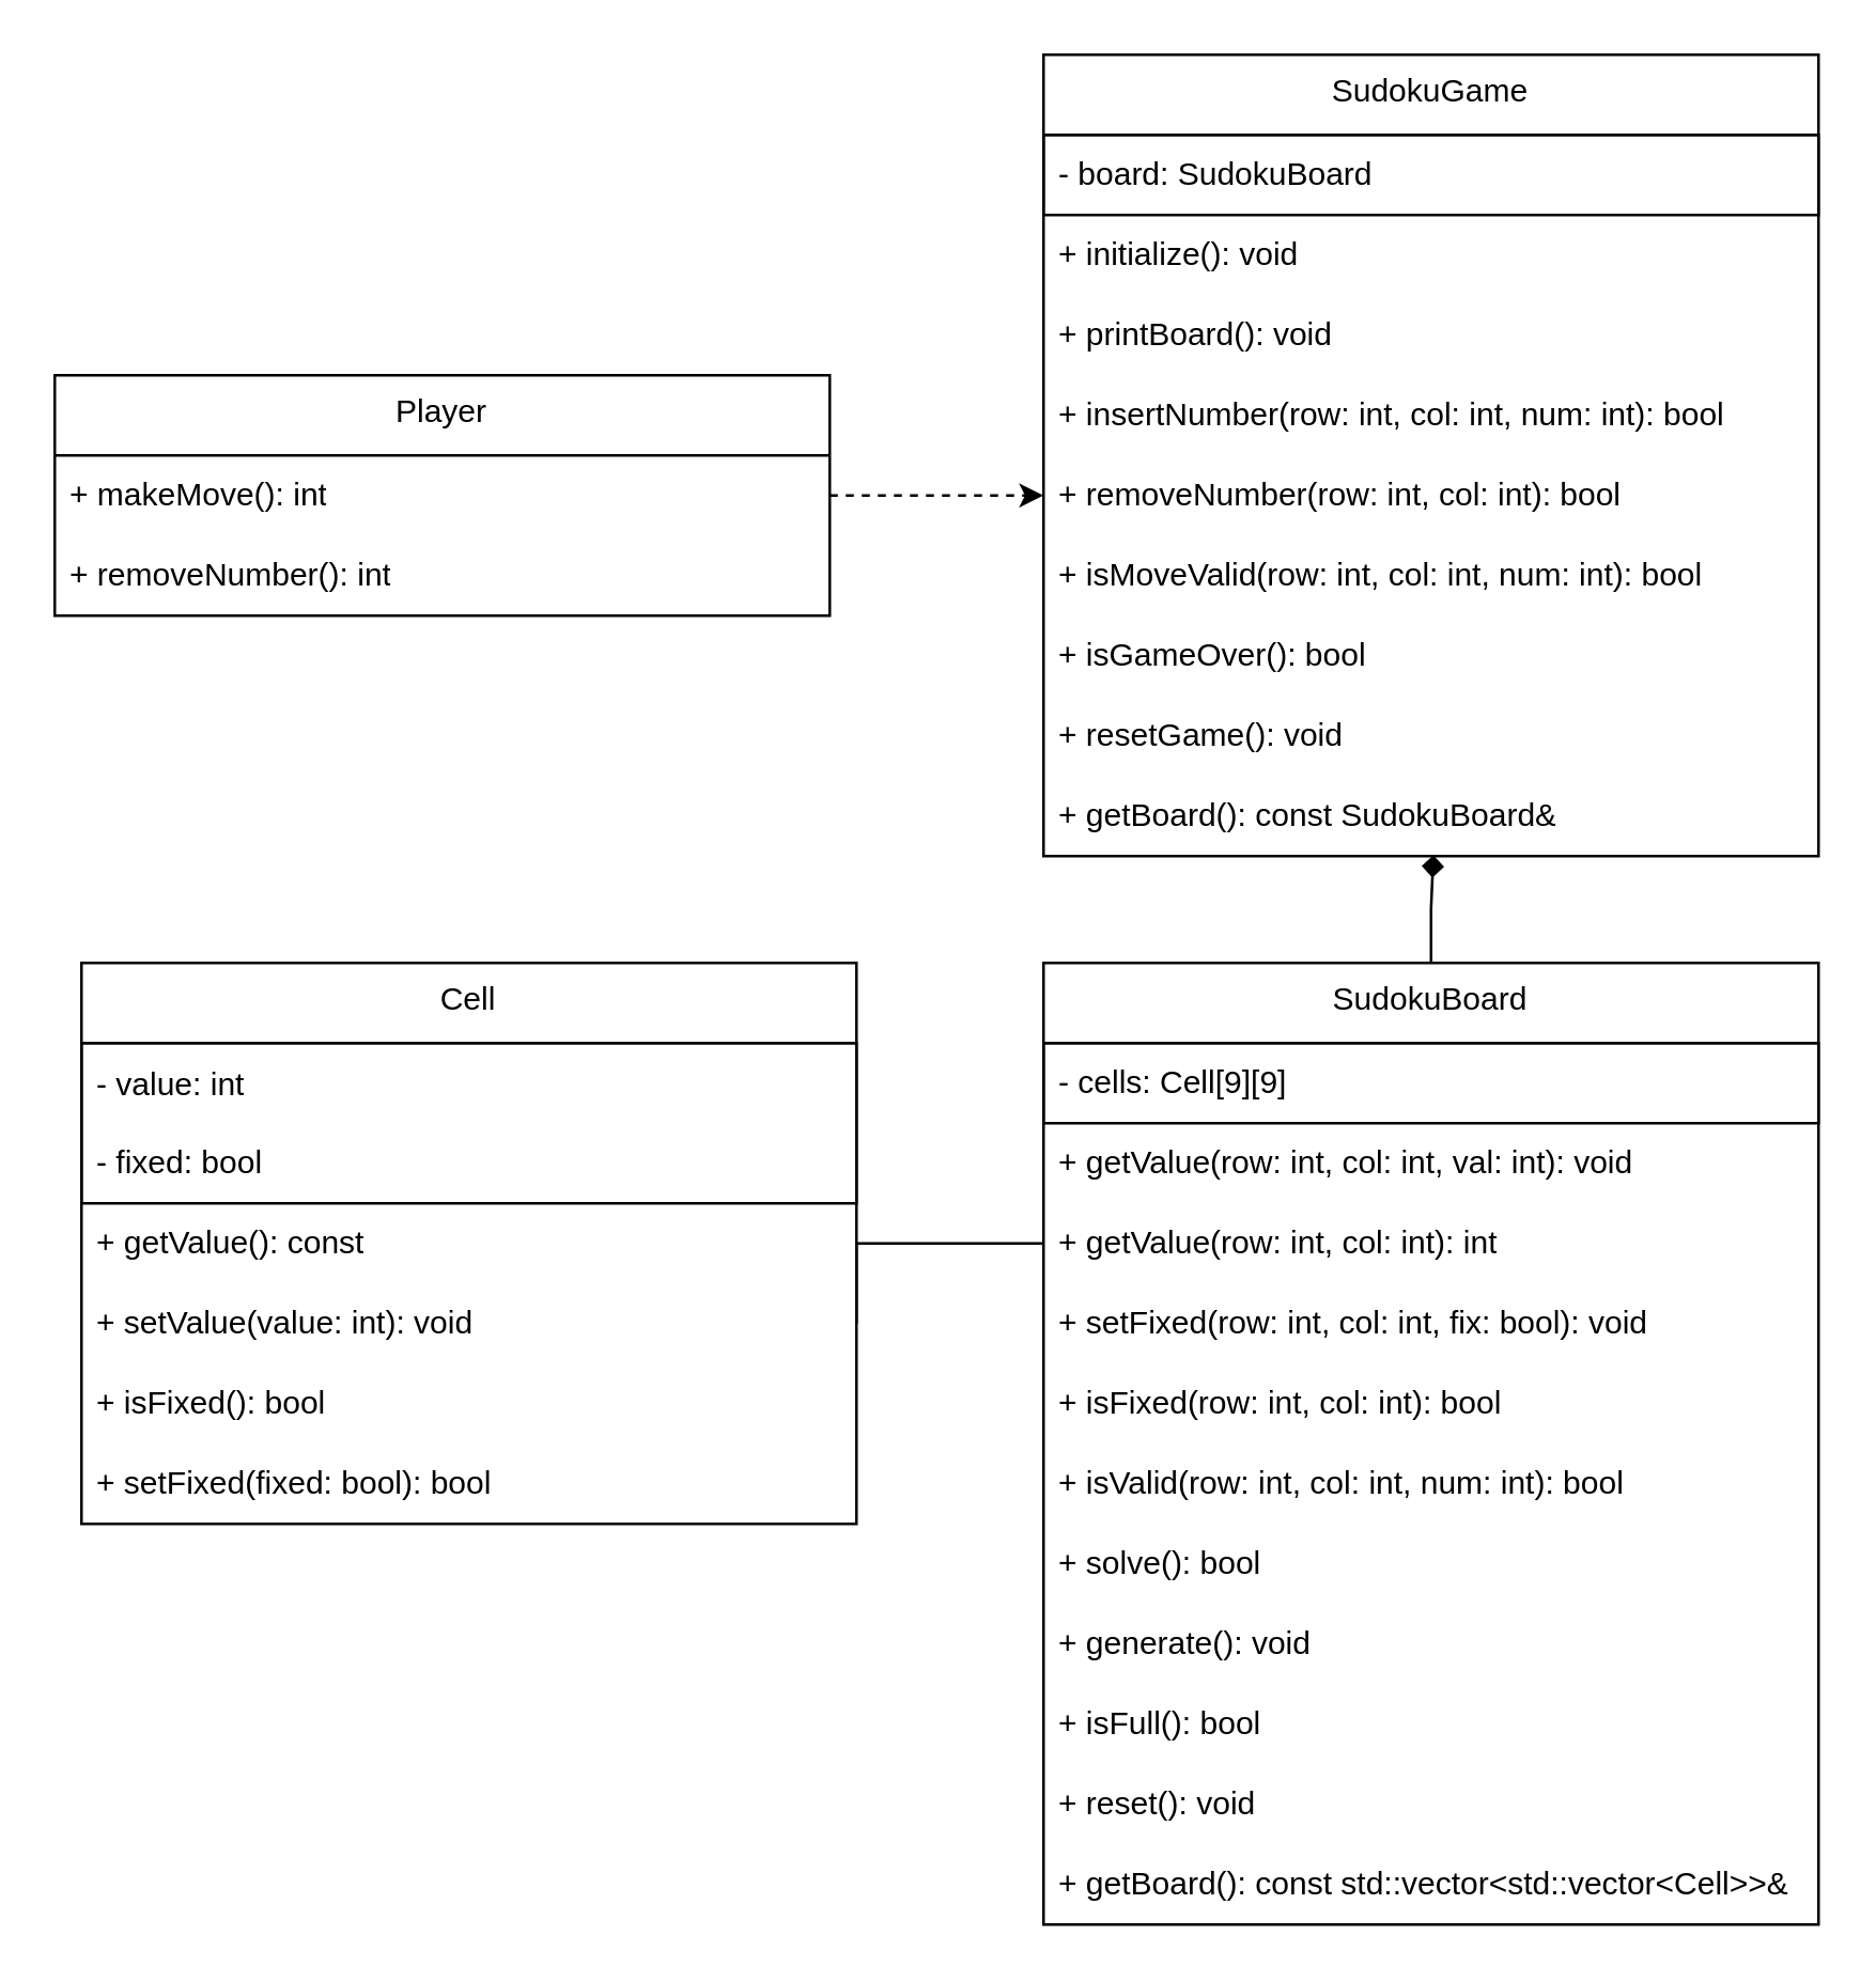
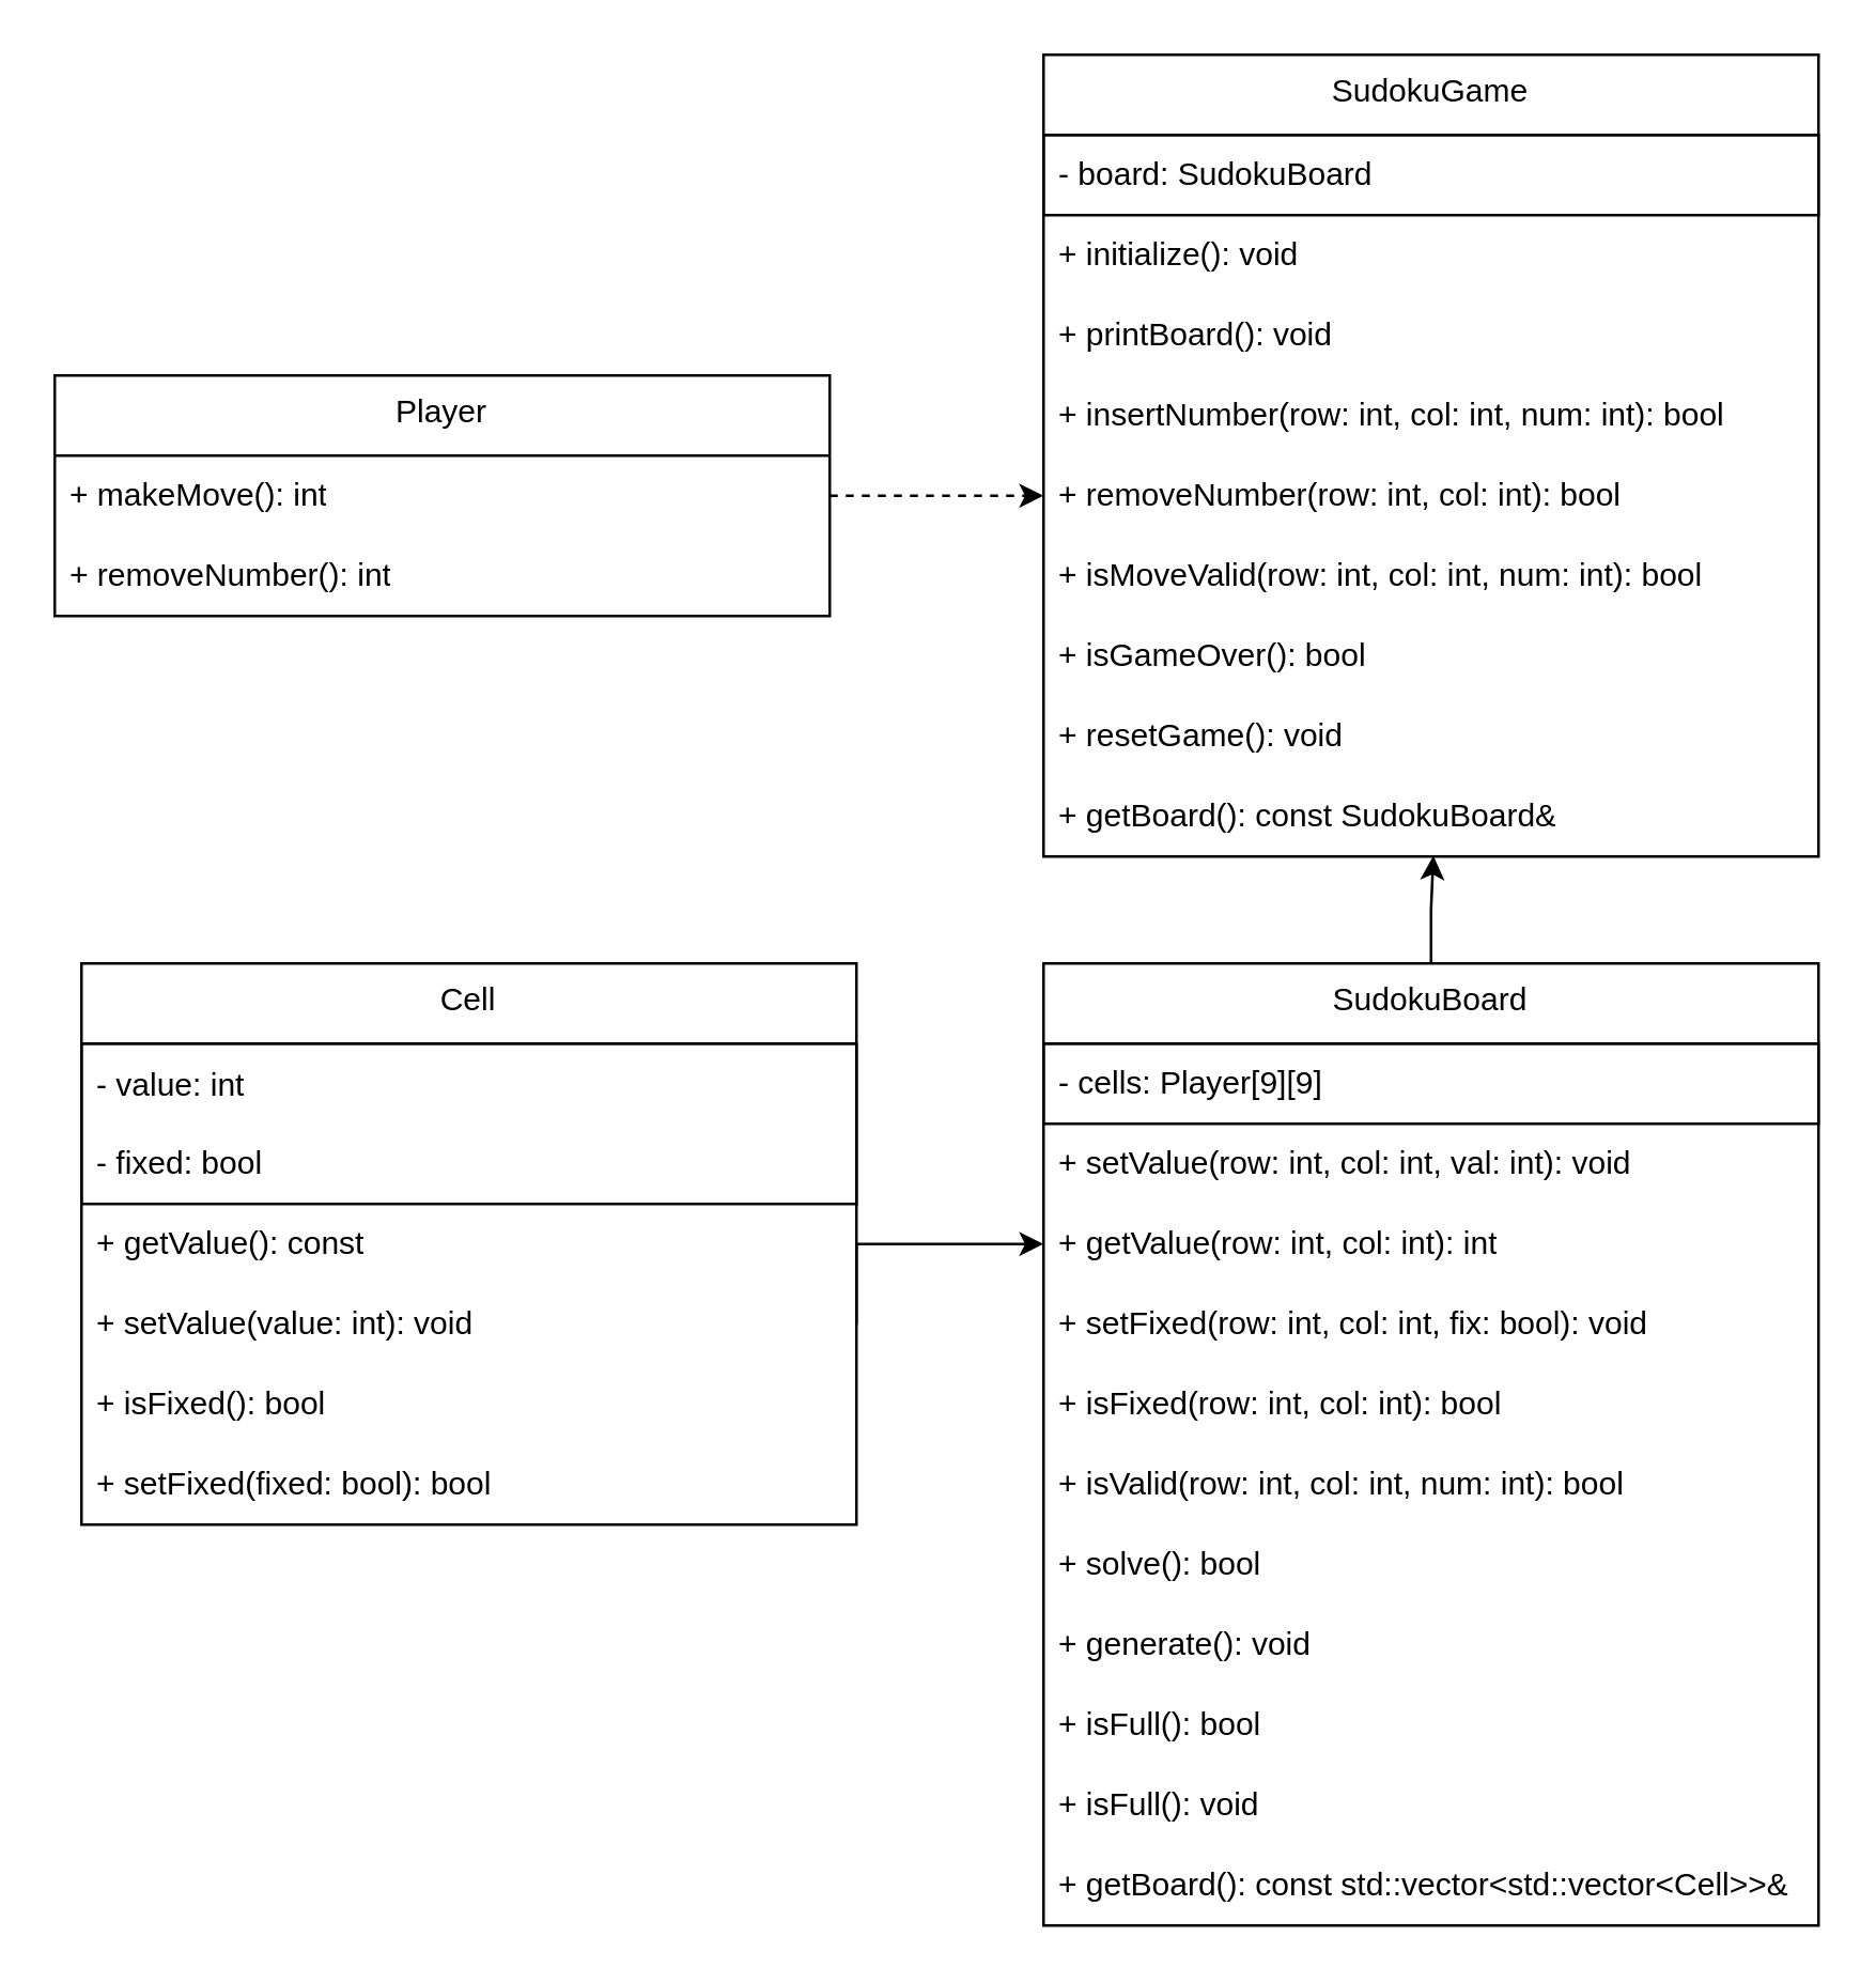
- <mxCell id="2" value="" style="edgeStyle=orthogonalEdgeStyle;rounded=0;orthogonalLoop=1;jettySize=auto;html=1;exitX=0.5;exitY=0;exitDx=0;exitDy=0;entryX=0.503;entryY=0.989;entryDx=0;entryDy=0;entryPerimeter=0;endArrow=diamond;" parent="1" source="14" target="12" edge="1"><mxGeometry relative="1" as="geometry"><mxPoint x="355" y="340" as="targetPoint" /></mxGeometry></mxCell>
+ <mxCell id="2" value="" style="edgeStyle=orthogonalEdgeStyle;rounded=0;orthogonalLoop=1;jettySize=auto;html=1;exitX=0.5;exitY=0;exitDx=0;exitDy=0;entryX=0.503;entryY=0.989;entryDx=0;entryDy=0;entryPerimeter=0;" parent="1" source="14" target="12" edge="1"><mxGeometry relative="1" as="geometry"><mxPoint x="355" y="340" as="targetPoint" /></mxGeometry></mxCell>
- <mxCell id="15" value="- cells: Cell[9][9]  " style="text;strokeColor=default;fillColor=none;align=left;verticalAlign=middle;spacingLeft=4;spacingRight=4;overflow=hidden;points=[[0,0.5],[1,0.5]];portConstraint=eastwest;rotatable=0;whiteSpace=wrap;html=1;" parent="14" vertex="1"><mxGeometry y="30" width="290" height="30" as="geometry" /></mxCell>
+ <mxCell id="15" value="- cells: Player[9][9]  " style="text;strokeColor=default;fillColor=none;align=left;verticalAlign=middle;spacingLeft=4;spacingRight=4;overflow=hidden;points=[[0,0.5],[1,0.5]];portConstraint=eastwest;rotatable=0;whiteSpace=wrap;html=1;" parent="14" vertex="1"><mxGeometry y="30" width="290" height="30" as="geometry" /></mxCell>
- <mxCell id="16" value="+ getValue(row: int, col: int, val: int): void " style="text;strokeColor=none;fillColor=none;align=left;verticalAlign=middle;spacingLeft=4;spacingRight=4;overflow=hidden;points=[[0,0.5],[1,0.5]];portConstraint=eastwest;rotatable=0;whiteSpace=wrap;html=1;" parent="14" vertex="1"><mxGeometry y="60" width="290" height="30" as="geometry" /></mxCell>
+ <mxCell id="16" value="+ setValue(row: int, col: int, val: int): void " style="text;strokeColor=none;fillColor=none;align=left;verticalAlign=middle;spacingLeft=4;spacingRight=4;overflow=hidden;points=[[0,0.5],[1,0.5]];portConstraint=eastwest;rotatable=0;whiteSpace=wrap;html=1;" parent="14" vertex="1"><mxGeometry y="60" width="290" height="30" as="geometry" /></mxCell>
- <mxCell id="13" value="" style="edgeStyle=orthogonalEdgeStyle;rounded=0;orthogonalLoop=1;jettySize=auto;html=1;exitX=1;exitY=0.5;exitDx=0;exitDy=0;entryX=0;entryY=0.5;entryDx=0;entryDy=0;endArrow=none;" parent="1" source="29" target="17" edge="1"><mxGeometry relative="1" as="geometry"><mxPoint x="355" y="560" as="sourcePoint" /><mxPoint x="370" y="580" as="targetPoint" /><Array as="points"><mxPoint x="350" y="465" /><mxPoint x="350" y="465" /></Array></mxGeometry></mxCell>
+ <mxCell id="13" value="" style="edgeStyle=orthogonalEdgeStyle;rounded=0;orthogonalLoop=1;jettySize=auto;html=1;exitX=1;exitY=0.5;exitDx=0;exitDy=0;entryX=0;entryY=0.5;entryDx=0;entryDy=0;" parent="1" source="29" target="17" edge="1"><mxGeometry relative="1" as="geometry"><mxPoint x="355" y="560" as="sourcePoint" /><mxPoint x="370" y="580" as="targetPoint" /><Array as="points"><mxPoint x="350" y="465" /><mxPoint x="350" y="465" /></Array></mxGeometry></mxCell>
- <mxCell id="24" value="+ reset(): void" style="text;strokeColor=none;fillColor=none;align=left;verticalAlign=middle;spacingLeft=4;spacingRight=4;overflow=hidden;points=[[0,0.5],[1,0.5]];portConstraint=eastwest;rotatable=0;whiteSpace=wrap;html=1;" parent="14" vertex="1"><mxGeometry y="300" width="290" height="30" as="geometry" /></mxCell>
+ <mxCell id="24" value="+ isFull(): void" style="text;strokeColor=none;fillColor=none;align=left;verticalAlign=middle;spacingLeft=4;spacingRight=4;overflow=hidden;points=[[0,0.5],[1,0.5]];portConstraint=eastwest;rotatable=0;whiteSpace=wrap;html=1;" parent="14" vertex="1"><mxGeometry y="300" width="290" height="30" as="geometry" /></mxCell>
